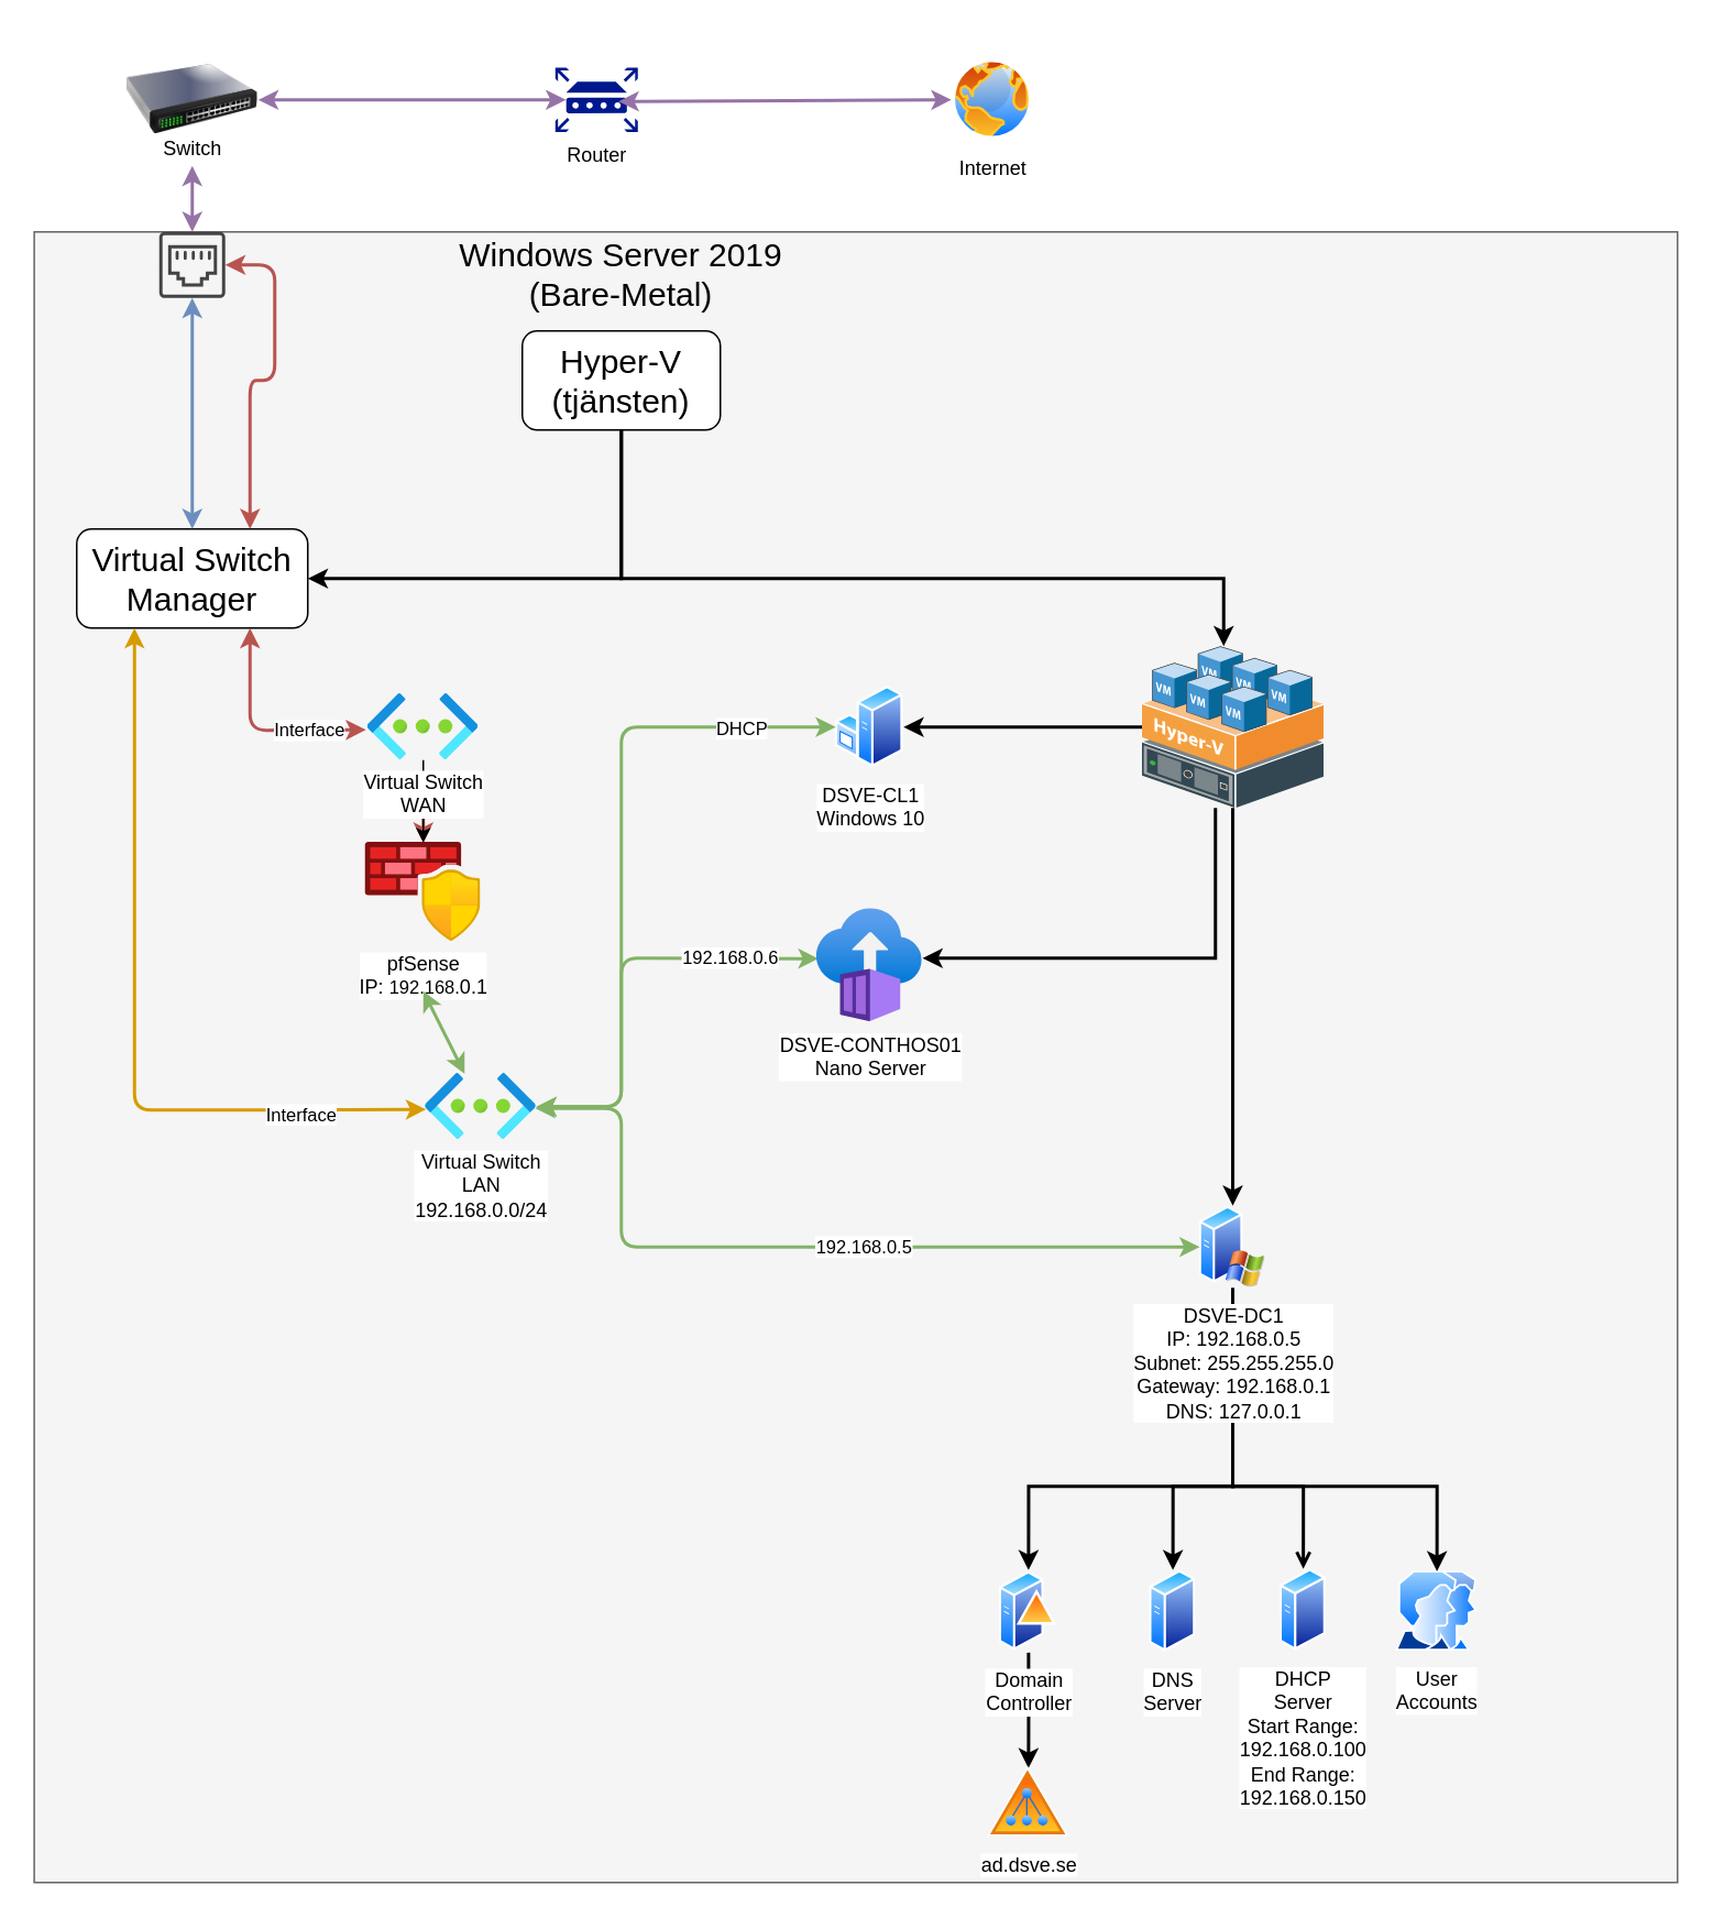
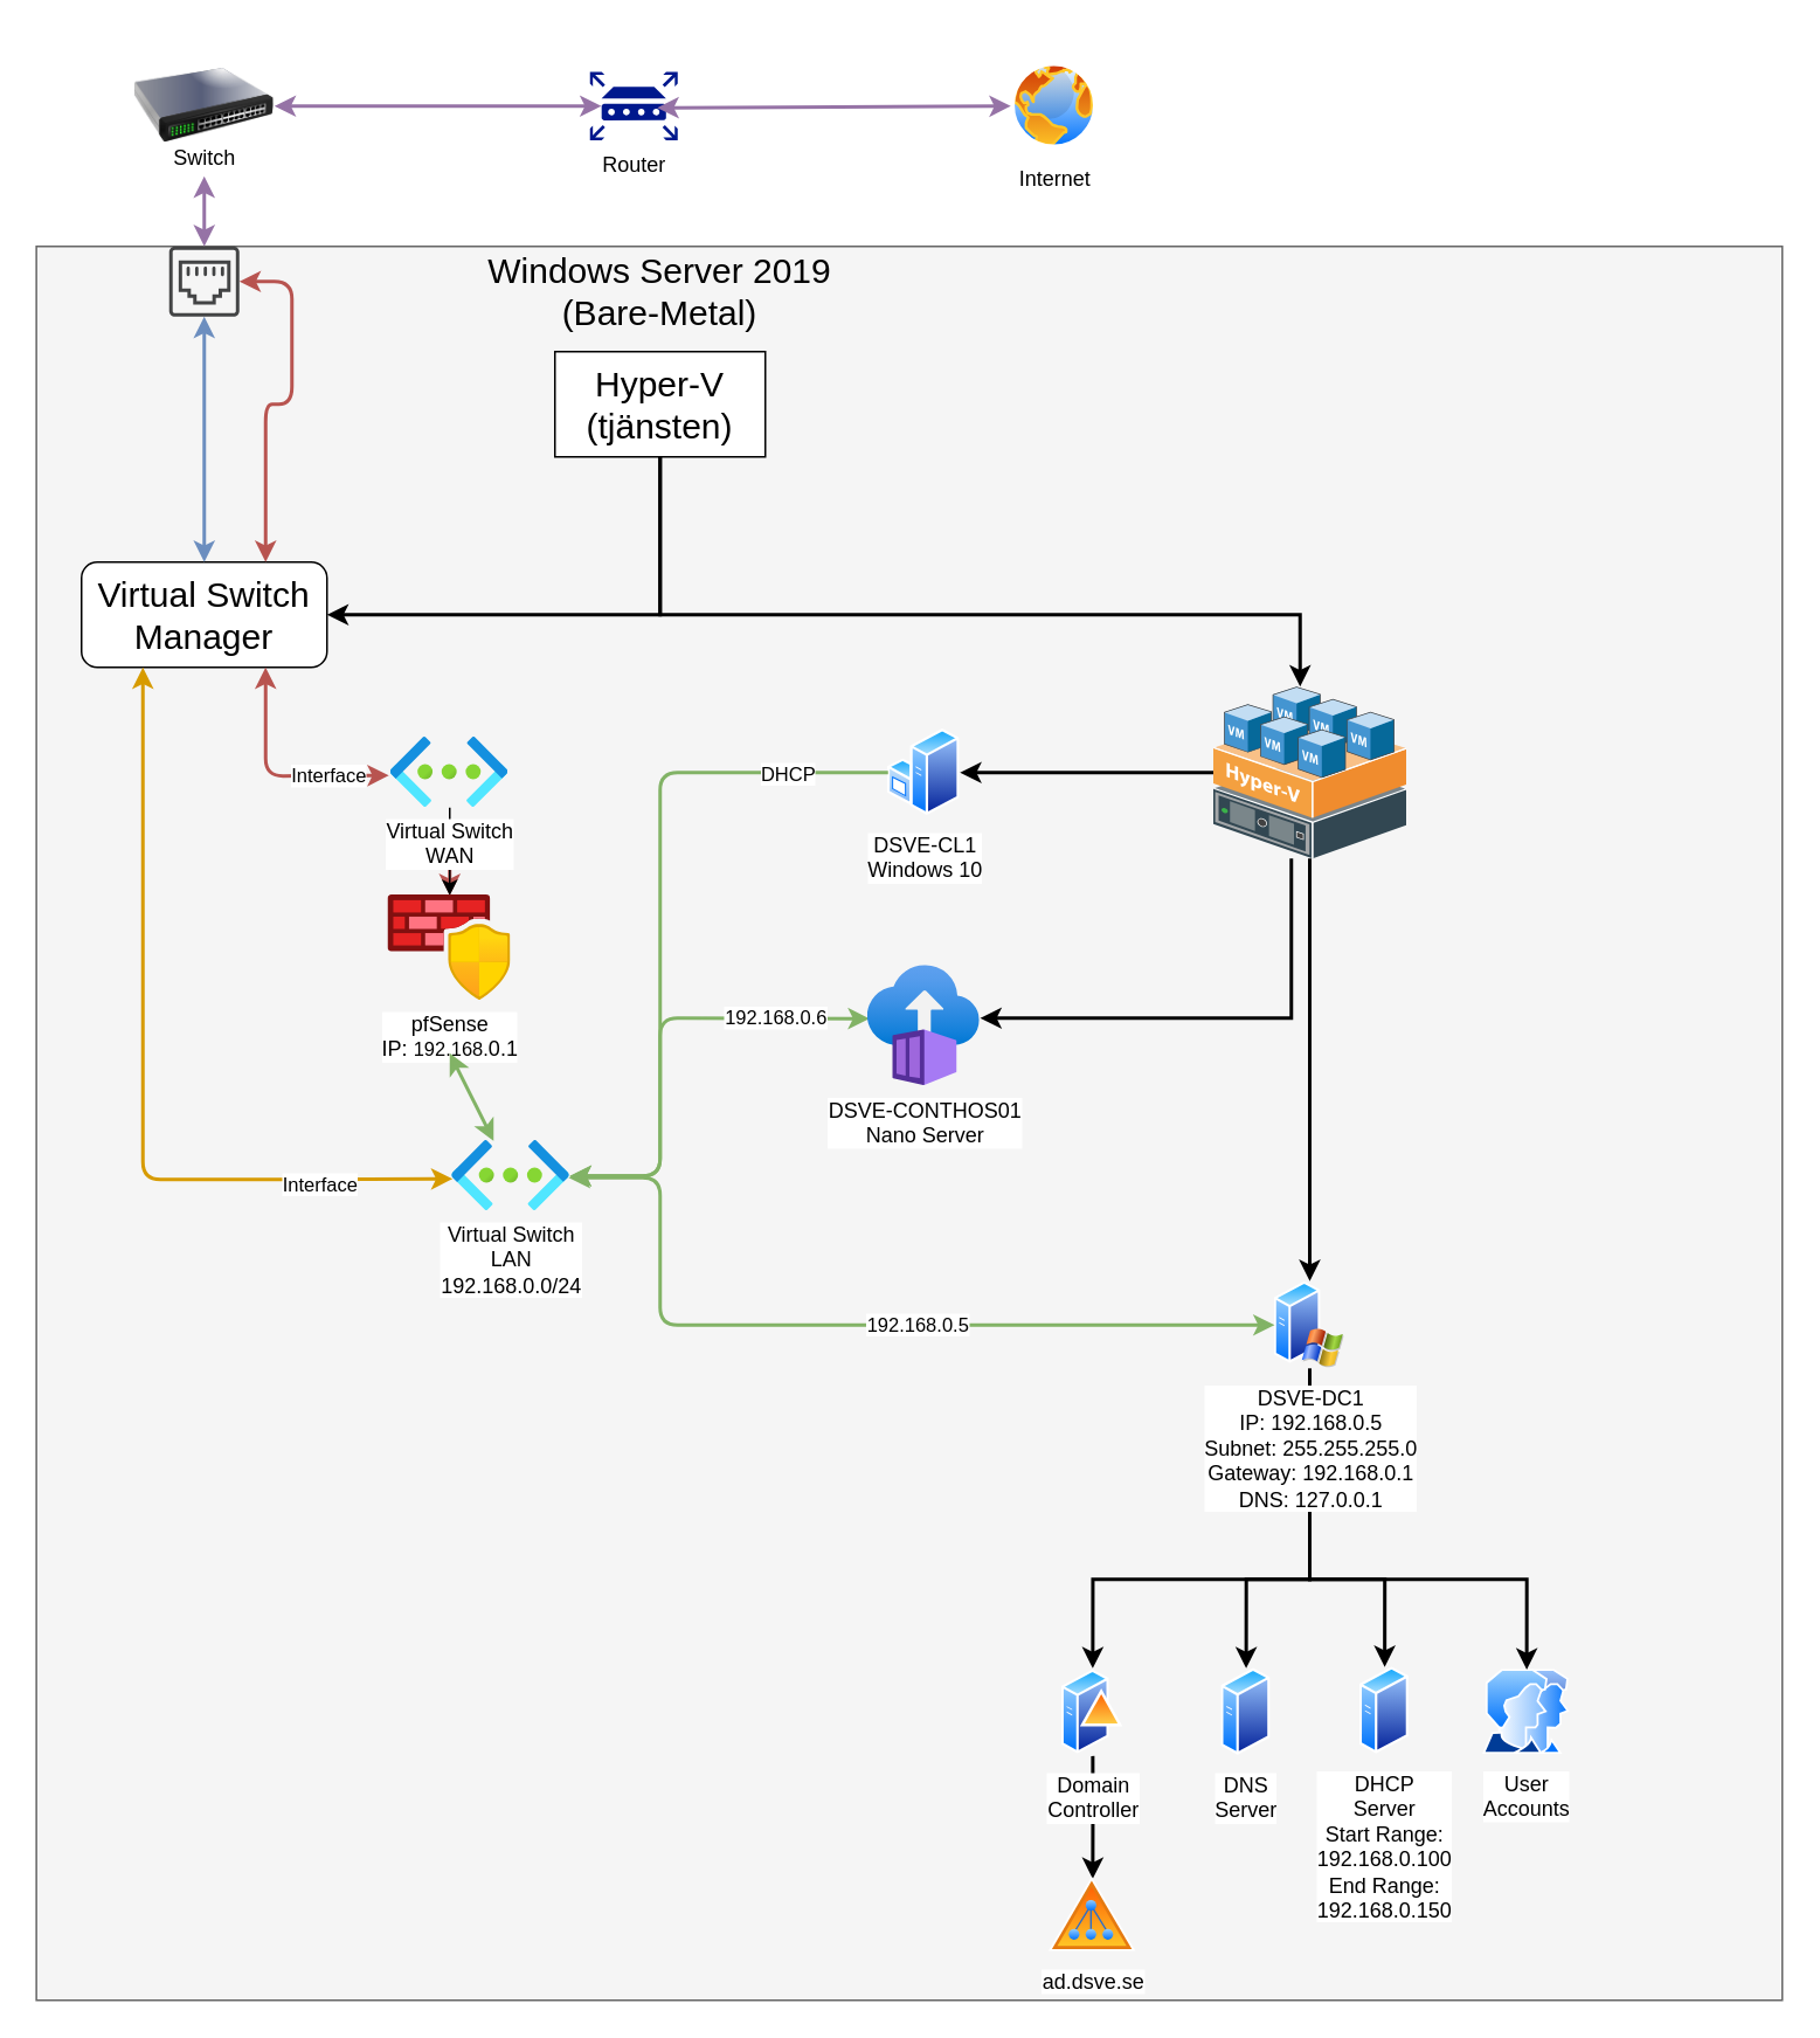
- <mxCell id="8" value="&lt;font style=&quot;font-size: 20px&quot;&gt;Hyper-V (tjänsten)&lt;/font&gt;" style="rounded=1;whiteSpace=wrap;html=1;" parent="1" vertex="1"><mxGeometry x="316" y="200" width="120" height="60" as="geometry" /></mxCell>
+ <mxCell id="8" value="&lt;font style=&quot;font-size: 20px&quot;&gt;Hyper-V (tjänsten)&lt;/font&gt;" style="whiteSpace=wrap;html=1;rounded=0;" parent="1" vertex="1"><mxGeometry x="316" y="200" width="120" height="60" as="geometry" /></mxCell>
- <mxCell id="43" value="" style="endArrow=classic;startArrow=classic;html=1;strokeWidth=2;entryX=0;entryY=0.5;entryDx=0;entryDy=0;fillColor=#d5e8d4;strokeColor=#82b366;" parent="1" source="19" target="32" edge="1"><mxGeometry width="50" height="50" relative="1" as="geometry"><mxPoint x="351" y="510" as="sourcePoint" /><mxPoint x="401" y="460" as="targetPoint" /><Array as="points"><mxPoint x="376" y="670" /><mxPoint x="376" y="440" /></Array></mxGeometry></mxCell>
+ <mxCell id="43" value="" style="endArrow=none;startArrow=classic;html=1;strokeWidth=2;entryX=0;entryY=0.5;entryDx=0;entryDy=0;fillColor=#d5e8d4;strokeColor=#82b366;" parent="1" source="19" target="32" edge="1"><mxGeometry width="50" height="50" relative="1" as="geometry"><mxPoint x="351" y="510" as="sourcePoint" /><mxPoint x="401" y="460" as="targetPoint" /><Array as="points"><mxPoint x="376" y="670" /><mxPoint x="376" y="440" /></Array></mxGeometry></mxCell>
- <mxCell id="29" style="edgeStyle=orthogonalEdgeStyle;rounded=0;orthogonalLoop=1;jettySize=auto;html=1;exitX=0.5;exitY=1;exitDx=0;exitDy=0;strokeWidth=2;entryX=0.5;entryY=0;entryDx=0;entryDy=0;endArrow=open;" parent="1" source="31" target="34" edge="1"><mxGeometry relative="1" as="geometry"><Array as="points"><mxPoint x="746.5" y="900" /><mxPoint x="789.5" y="900" /></Array></mxGeometry></mxCell>
+ <mxCell id="29" style="edgeStyle=orthogonalEdgeStyle;rounded=0;orthogonalLoop=1;jettySize=auto;html=1;exitX=0.5;exitY=1;exitDx=0;exitDy=0;strokeWidth=2;entryX=0.5;entryY=0;entryDx=0;entryDy=0;" parent="1" source="31" target="34" edge="1"><mxGeometry relative="1" as="geometry"><Array as="points"><mxPoint x="746.5" y="900" /><mxPoint x="789.5" y="900" /></Array></mxGeometry></mxCell>
